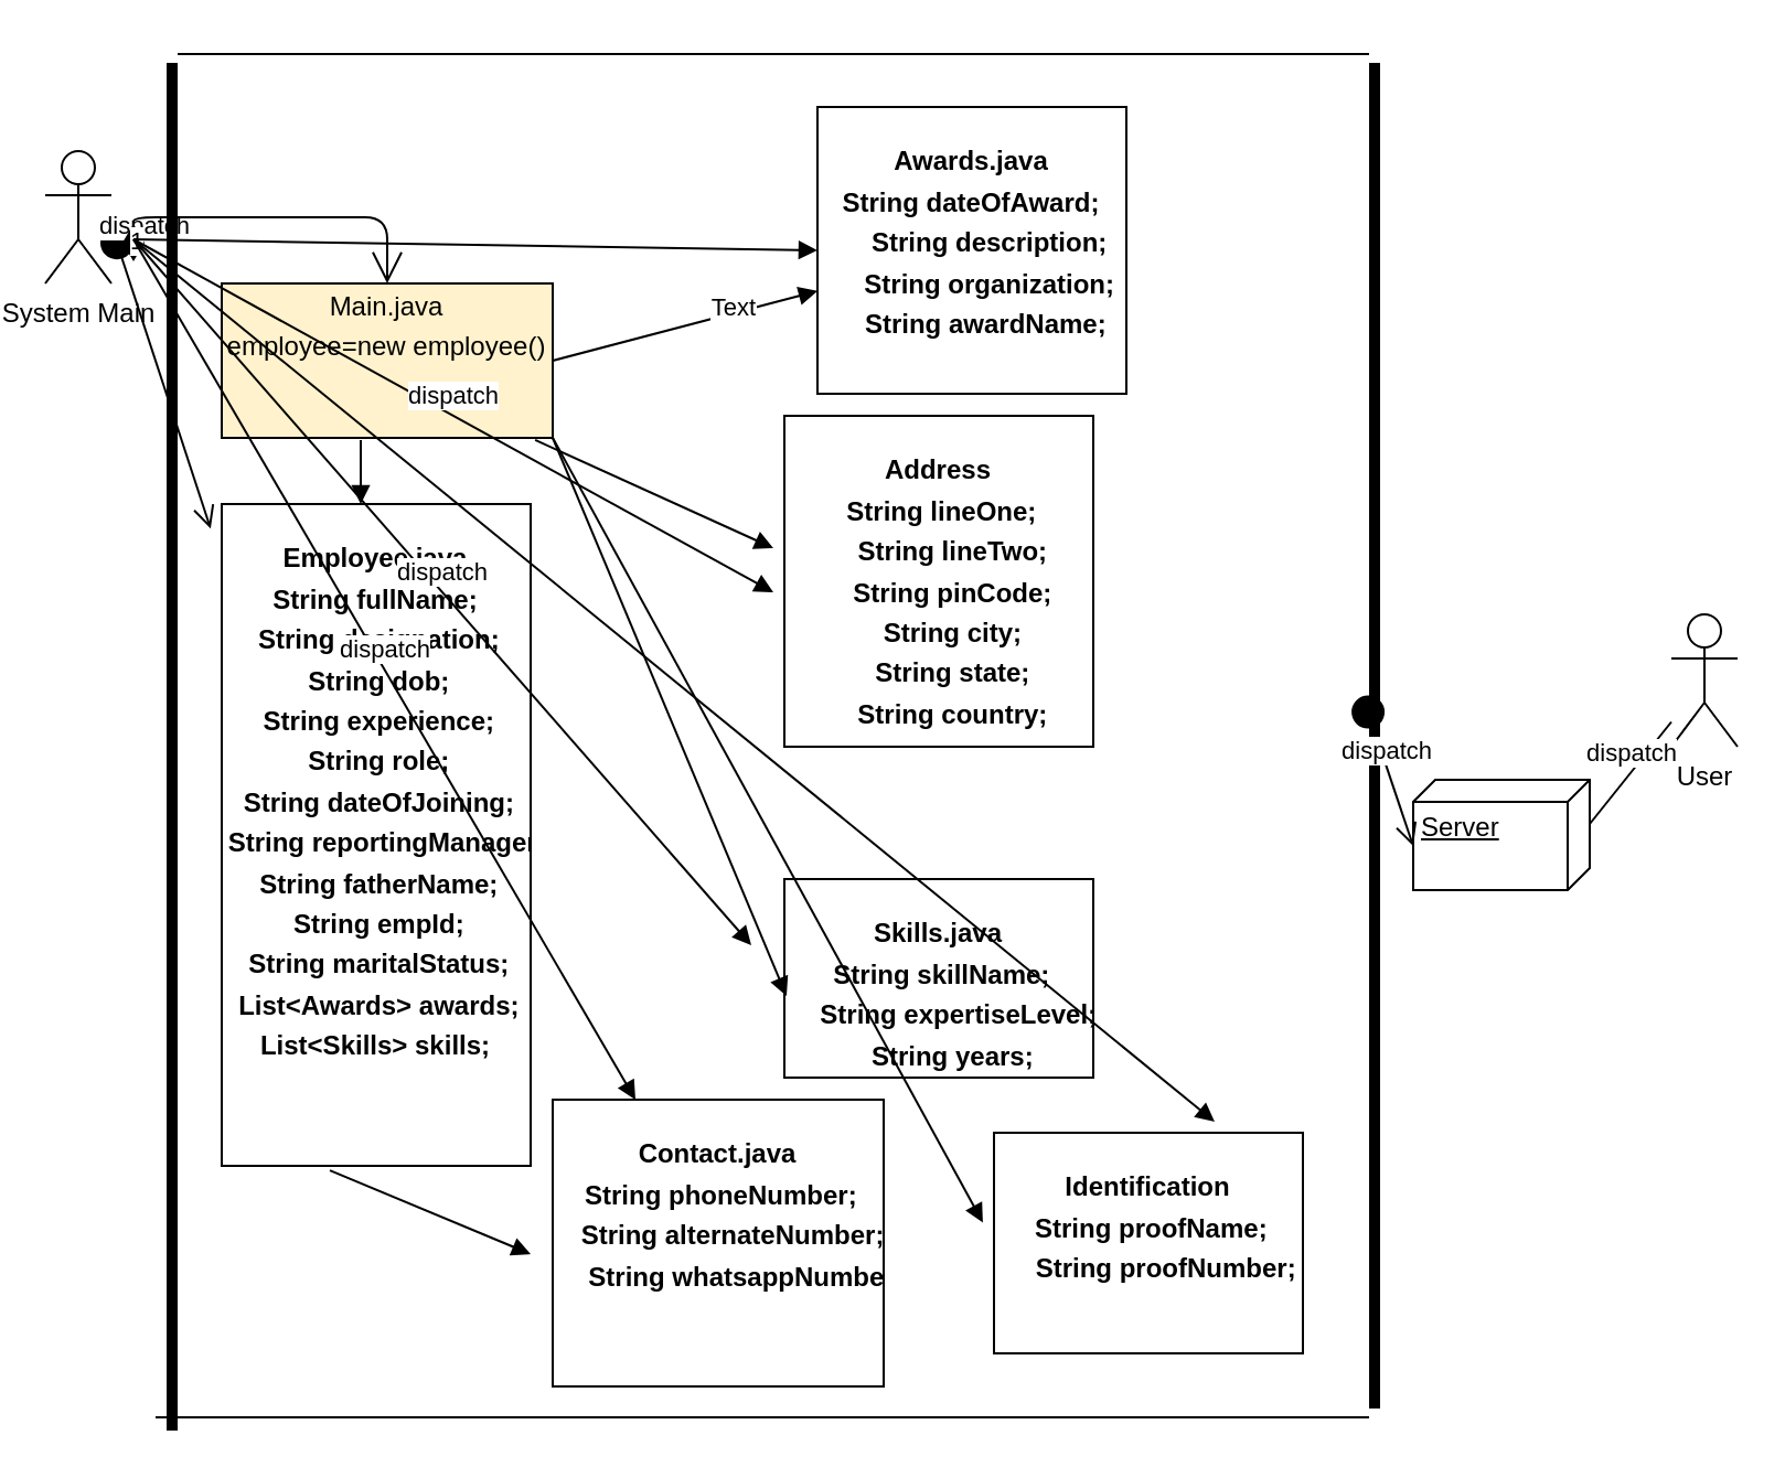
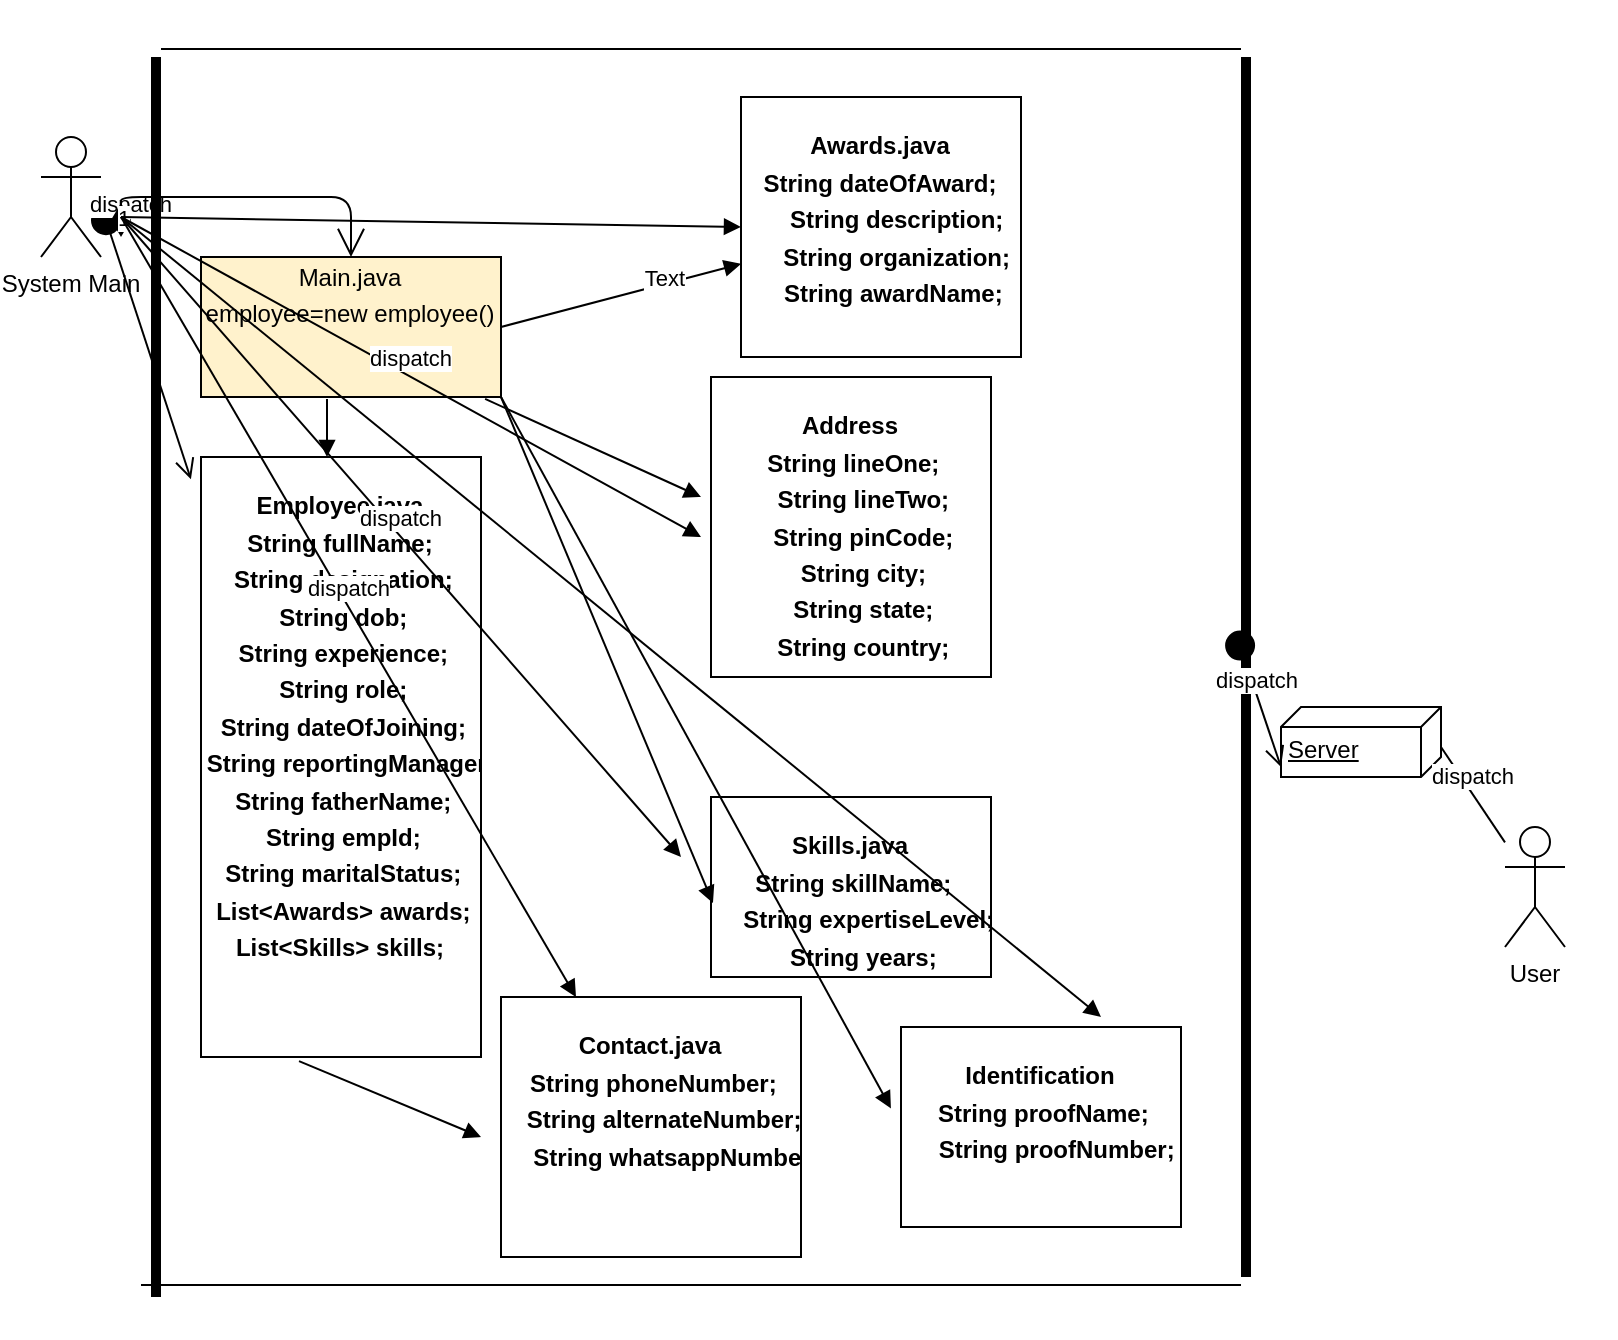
- <mxCell id="2" value="User" style="shape=umlActor;verticalLabelPosition=bottom;verticalAlign=top;html=1;outlineConnect=0;" vertex="1" parent="1"><mxGeometry x="757" y="278" width="30" height="60" as="geometry" /></mxCell>
+ <mxCell id="2" value="User" style="shape=umlActor;verticalLabelPosition=bottom;verticalAlign=top;html=1;outlineConnect=0;" vertex="1" parent="1"><mxGeometry x="752" y="413" width="30" height="60" as="geometry" /></mxCell>
- <mxCell id="23" value="Server" style="verticalAlign=top;align=left;spacingTop=8;spacingLeft=2;spacingRight=12;shape=cube;size=10;direction=south;fontStyle=4;html=1;" vertex="1" parent="1"><mxGeometry x="640" y="353" width="80" height="50" as="geometry" /></mxCell>
+ <mxCell id="23" value="Server" style="verticalAlign=top;align=left;spacingTop=8;spacingLeft=2;spacingRight=12;shape=cube;size=10;direction=south;fontStyle=4;html=1;" vertex="1" parent="1"><mxGeometry x="640" y="353" width="80" height="35" as="geometry" /></mxCell>
